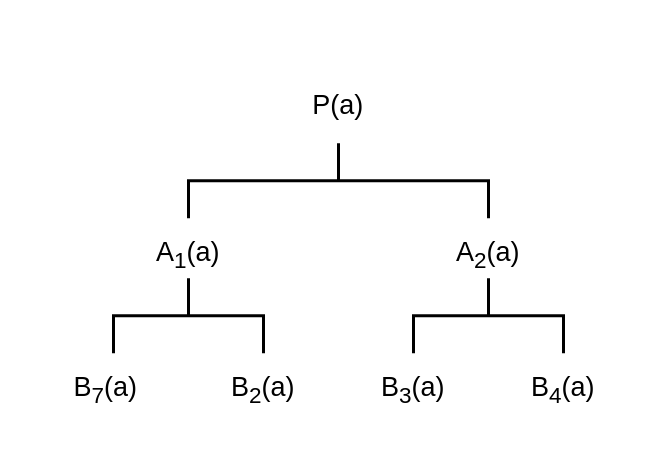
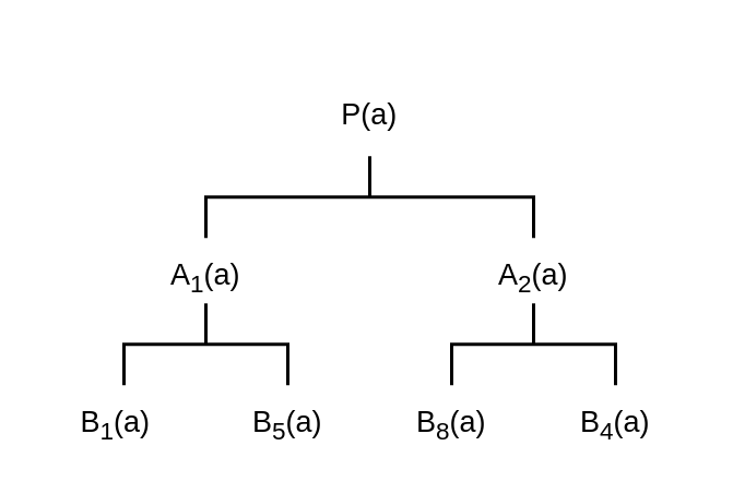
- <mxCell id="8" value="B&lt;sub&gt;7&lt;/sub&gt;(a)" style="text;html=1;strokeColor=none;fillColor=none;align=center;verticalAlign=middle;whiteSpace=wrap;rounded=0;fontFamily=Helvetica;fontSize=18;" vertex="1" parent="1"><mxGeometry x="20" y="240" width="100" height="40" as="geometry" /></mxCell>
+ <mxCell id="8" value="B&lt;sub&gt;1&lt;/sub&gt;(a)" style="text;html=1;strokeColor=none;fillColor=none;align=center;verticalAlign=middle;whiteSpace=wrap;rounded=0;fontFamily=Helvetica;fontSize=18;" vertex="1" parent="1"><mxGeometry x="20" y="240" width="100" height="40" as="geometry" /></mxCell>
- <mxCell id="9" value="B&lt;sub&gt;2&lt;/sub&gt;(a)" style="text;html=1;strokeColor=none;fillColor=none;align=center;verticalAlign=middle;whiteSpace=wrap;rounded=0;fontFamily=Helvetica;fontSize=18;" vertex="1" parent="1"><mxGeometry x="125" y="240" width="100" height="40" as="geometry" /></mxCell>
+ <mxCell id="9" value="B&lt;sub&gt;5&lt;/sub&gt;(a)" style="text;html=1;strokeColor=none;fillColor=none;align=center;verticalAlign=middle;whiteSpace=wrap;rounded=0;fontFamily=Helvetica;fontSize=18;" vertex="1" parent="1"><mxGeometry x="125" y="240" width="100" height="40" as="geometry" /></mxCell>
- <mxCell id="10" value="B&lt;sub&gt;3&lt;/sub&gt;(a)" style="text;html=1;strokeColor=none;fillColor=none;align=center;verticalAlign=middle;whiteSpace=wrap;rounded=0;fontFamily=Helvetica;fontSize=18;" vertex="1" parent="1"><mxGeometry x="225" y="240" width="100" height="40" as="geometry" /></mxCell>
+ <mxCell id="10" value="B&lt;sub&gt;8&lt;/sub&gt;(a)" style="text;html=1;strokeColor=none;fillColor=none;align=center;verticalAlign=middle;whiteSpace=wrap;rounded=0;fontFamily=Helvetica;fontSize=18;" vertex="1" parent="1"><mxGeometry x="225" y="240" width="100" height="40" as="geometry" /></mxCell>
